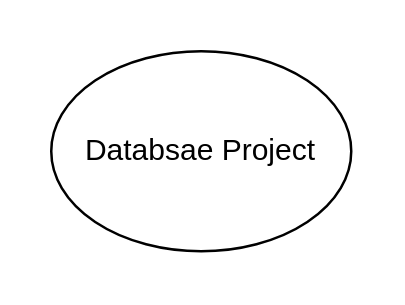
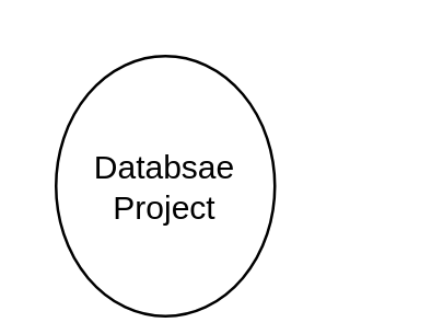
- <mxCell id="2" value="Databsae Project" style="ellipse;whiteSpace=wrap;html=1;" vertex="1" parent="1"><mxGeometry x="20" y="20" width="120" height="80" as="geometry" /></mxCell>
+ <mxCell id="2" value="Databsae Project" style="ellipse;whiteSpace=wrap;html=1;" vertex="1" parent="1"><mxGeometry x="20" y="20" width="80" height="95" as="geometry" /></mxCell>
